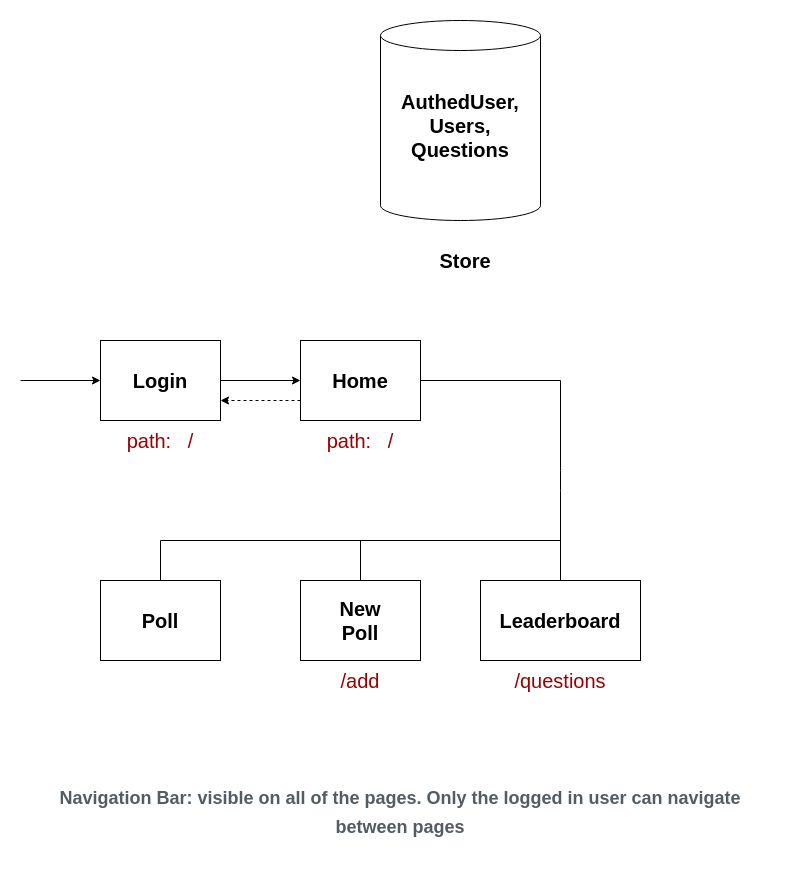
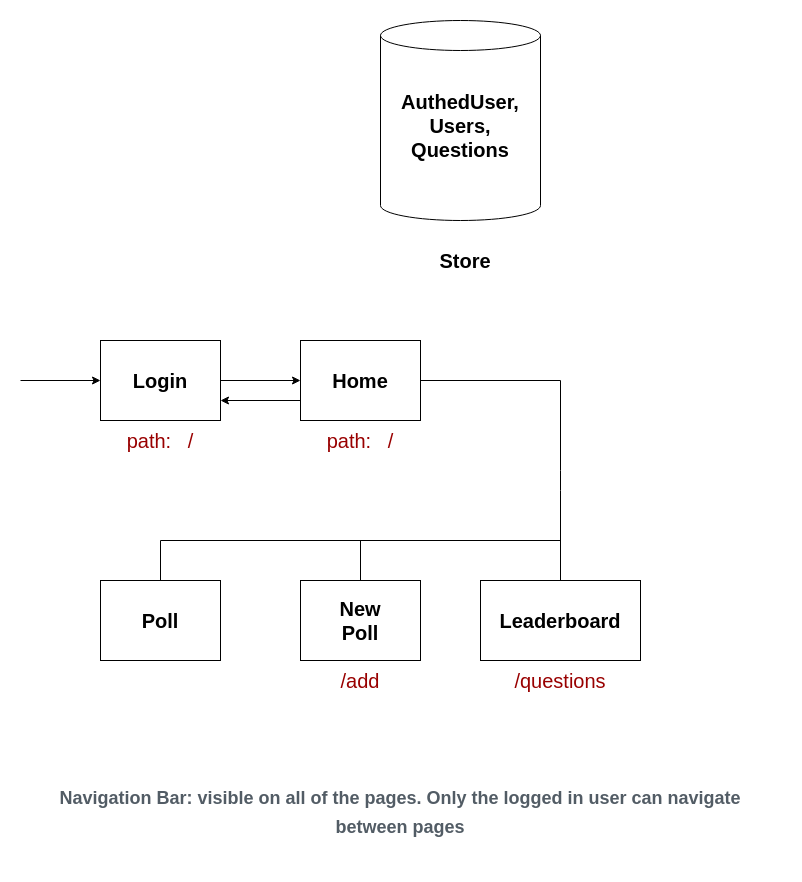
- <mxCell id="25" value="" style="endArrow=classic;html=1;fontSize=20;entryX=1;entryY=0.75;entryDx=0;entryDy=0;exitX=0;exitY=0.75;exitDx=0;exitDy=0;dashed=1;" edge="1" parent="1" source="7" target="3"><mxGeometry width="50" height="50" relative="1" as="geometry"><mxPoint x="400" y="560" as="sourcePoint" /><mxPoint x="450" y="510" as="targetPoint" /></mxGeometry></mxCell>
+ <mxCell id="25" value="" style="endArrow=classic;html=1;fontSize=20;entryX=1;entryY=0.75;entryDx=0;entryDy=0;exitX=0;exitY=0.75;exitDx=0;exitDy=0;" edge="1" parent="1" source="7" target="3"><mxGeometry width="50" height="50" relative="1" as="geometry"><mxPoint x="400" y="560" as="sourcePoint" /><mxPoint x="450" y="510" as="targetPoint" /></mxGeometry></mxCell>
